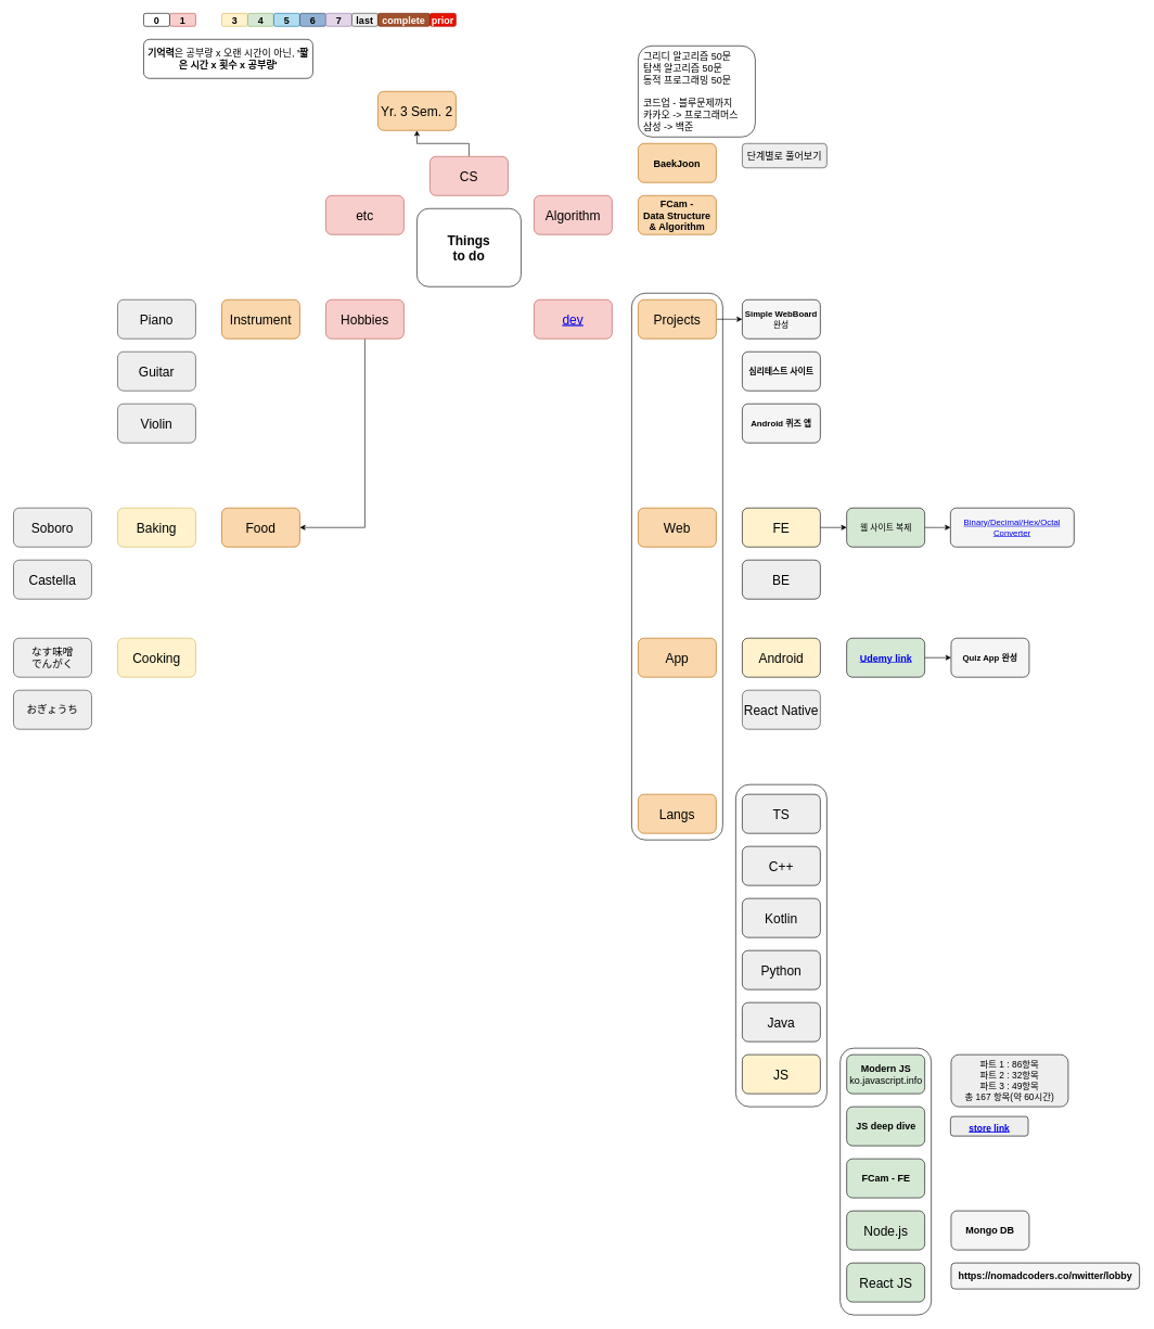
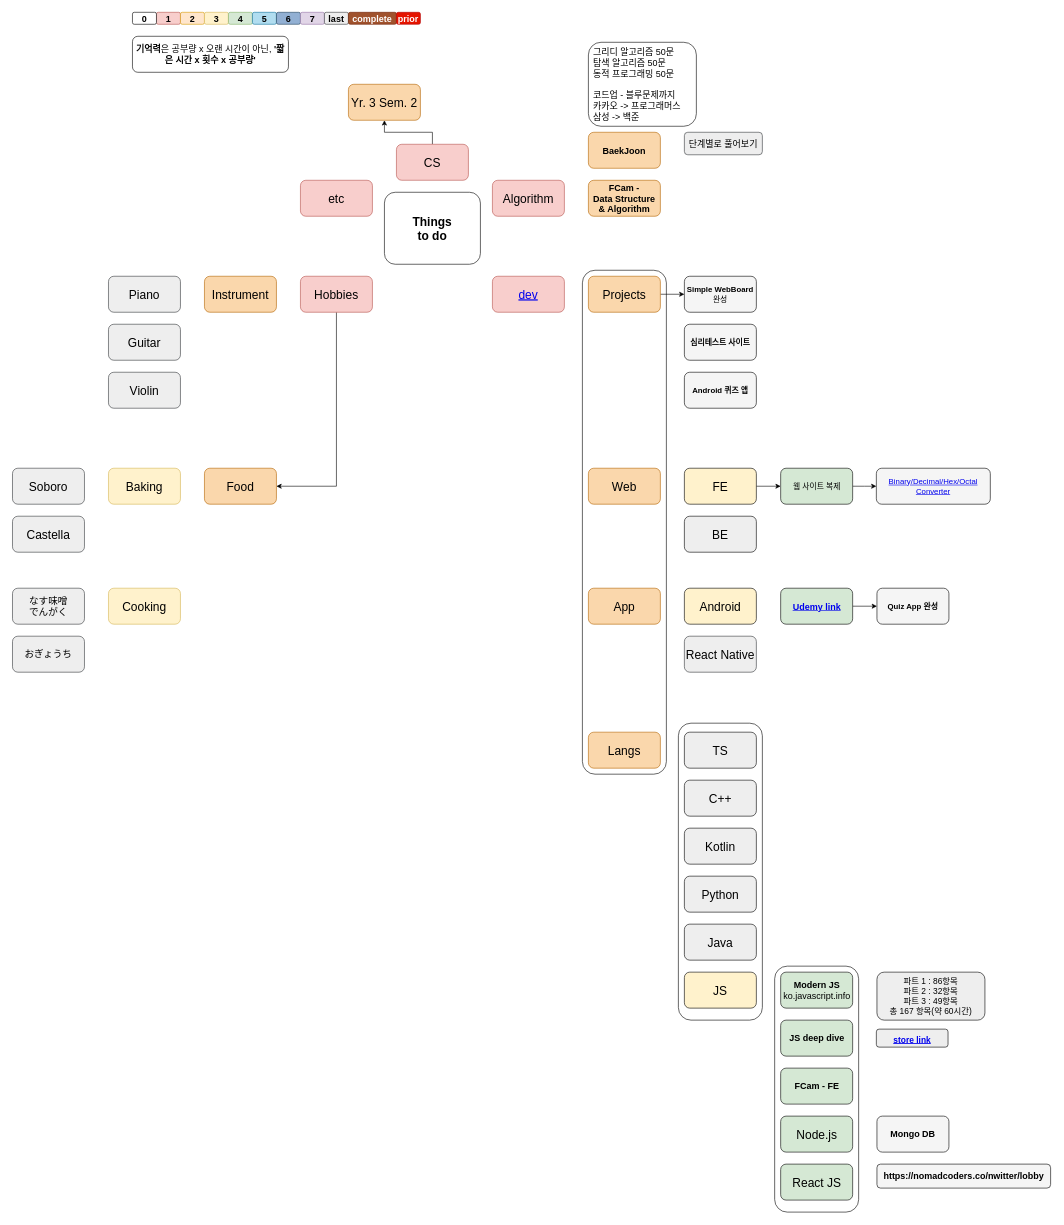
+ <mxCell id="28" value="2" style="rounded=1;whiteSpace=wrap;html=1;fontSize=15;strokeColor=#d79b00;fillColor=#ffe6cc;fontColor=default;fontStyle=1" parent="1" vertex="1"><mxGeometry x="300" width="40" height="20" as="geometry" y="20" /></mxCell>
